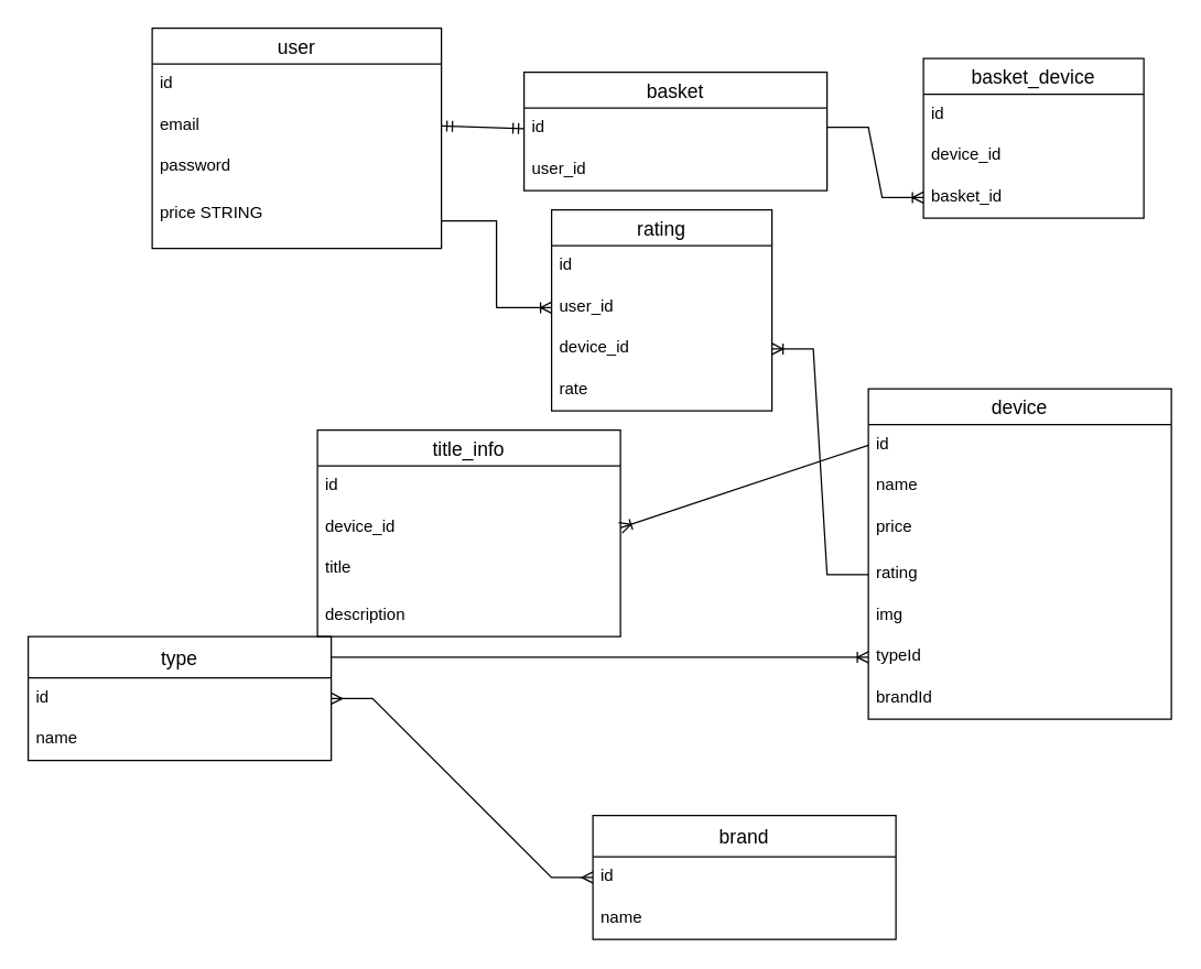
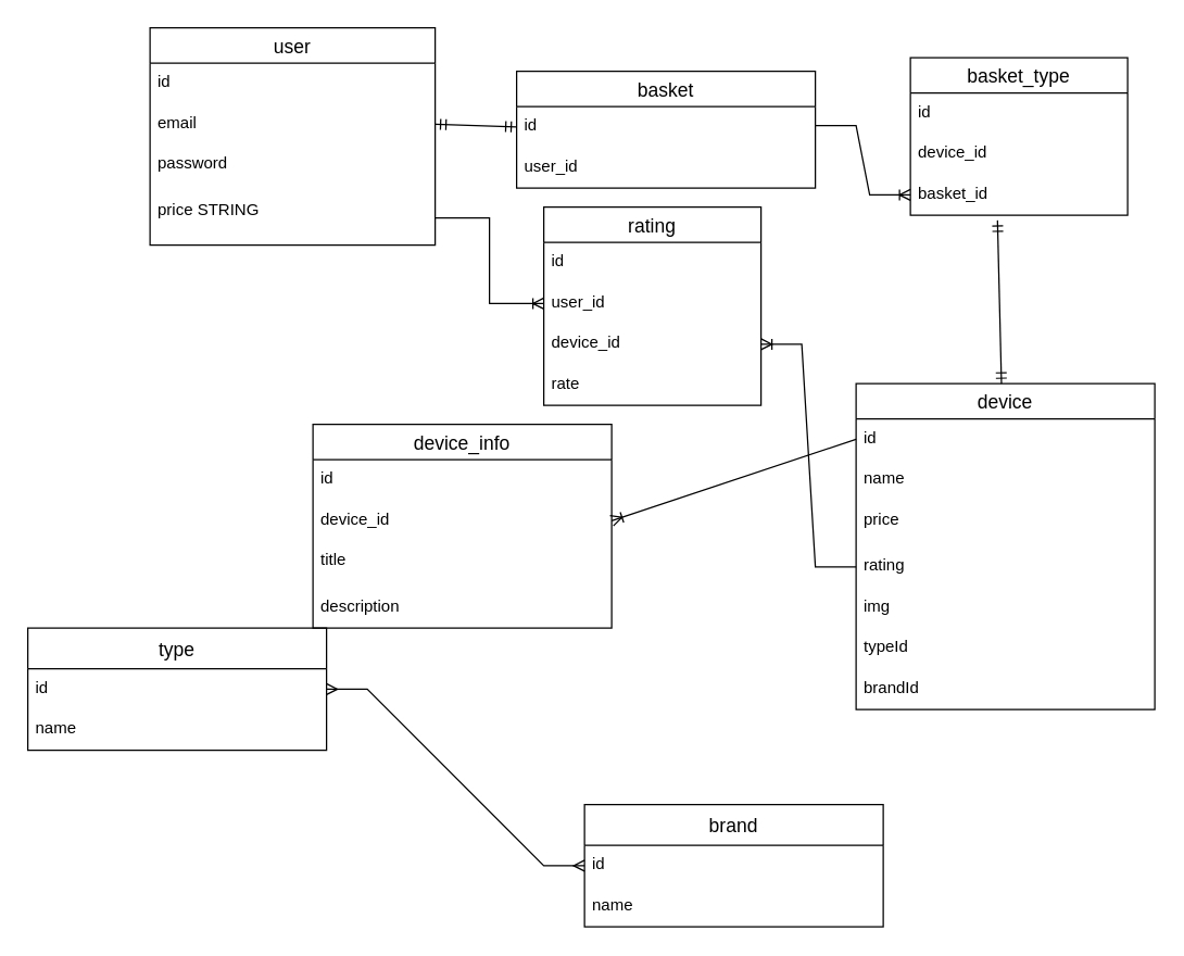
- <mxCell id="33" value="basket_device" style="swimlane;fontStyle=0;childLayout=stackLayout;horizontal=1;startSize=26;horizontalStack=0;resizeParent=1;resizeParentMax=0;resizeLast=0;collapsible=1;marginBottom=0;align=center;fontSize=14;" parent="1" vertex="1"><mxGeometry x="670" y="42" width="160" height="116" as="geometry" /></mxCell>
+ <mxCell id="33" value="basket_type" style="swimlane;fontStyle=0;childLayout=stackLayout;horizontal=1;startSize=26;horizontalStack=0;resizeParent=1;resizeParentMax=0;resizeLast=0;collapsible=1;marginBottom=0;align=center;fontSize=14;" parent="1" vertex="1"><mxGeometry x="670" y="42" width="160" height="116" as="geometry" /></mxCell>
+ <mxCell id="38" value="" style="fontSize=12;html=1;endArrow=ERmandOne;startArrow=ERmandOne;rounded=0;entryX=0.401;entryY=1.127;entryDx=0;entryDy=0;entryPerimeter=0;" parent="1" source="11" target="36" edge="1"><mxGeometry width="100" height="100" relative="1" as="geometry"><mxPoint x="694" y="252" as="sourcePoint" /><mxPoint x="600" y="392" as="targetPoint" /></mxGeometry></mxCell>
- <mxCell id="27" value="title_info" style="swimlane;fontStyle=0;childLayout=stackLayout;horizontal=1;startSize=26;horizontalStack=0;resizeParent=1;resizeParentMax=0;resizeLast=0;collapsible=1;marginBottom=0;align=center;fontSize=14;" parent="1" vertex="1"><mxGeometry x="230" y="312" width="220" height="150" as="geometry" /></mxCell>
+ <mxCell id="27" value="device_info" style="swimlane;fontStyle=0;childLayout=stackLayout;horizontal=1;startSize=26;horizontalStack=0;resizeParent=1;resizeParentMax=0;resizeLast=0;collapsible=1;marginBottom=0;align=center;fontSize=14;" parent="1" vertex="1"><mxGeometry x="230" y="312" width="220" height="150" as="geometry" /></mxCell>
- <mxCell id="25" value="" style="edgeStyle=entityRelationEdgeStyle;fontSize=12;html=1;endArrow=ERoneToMany;rounded=0;entryX=0;entryY=0.5;entryDx=0;entryDy=0;exitX=1;exitY=0.167;exitDx=0;exitDy=0;exitPerimeter=0;" parent="1" source="19" target="17" edge="1"><mxGeometry width="100" height="100" relative="1" as="geometry"><mxPoint x="290" y="572" as="sourcePoint" /><mxPoint x="390" y="472" as="targetPoint" /></mxGeometry></mxCell>
